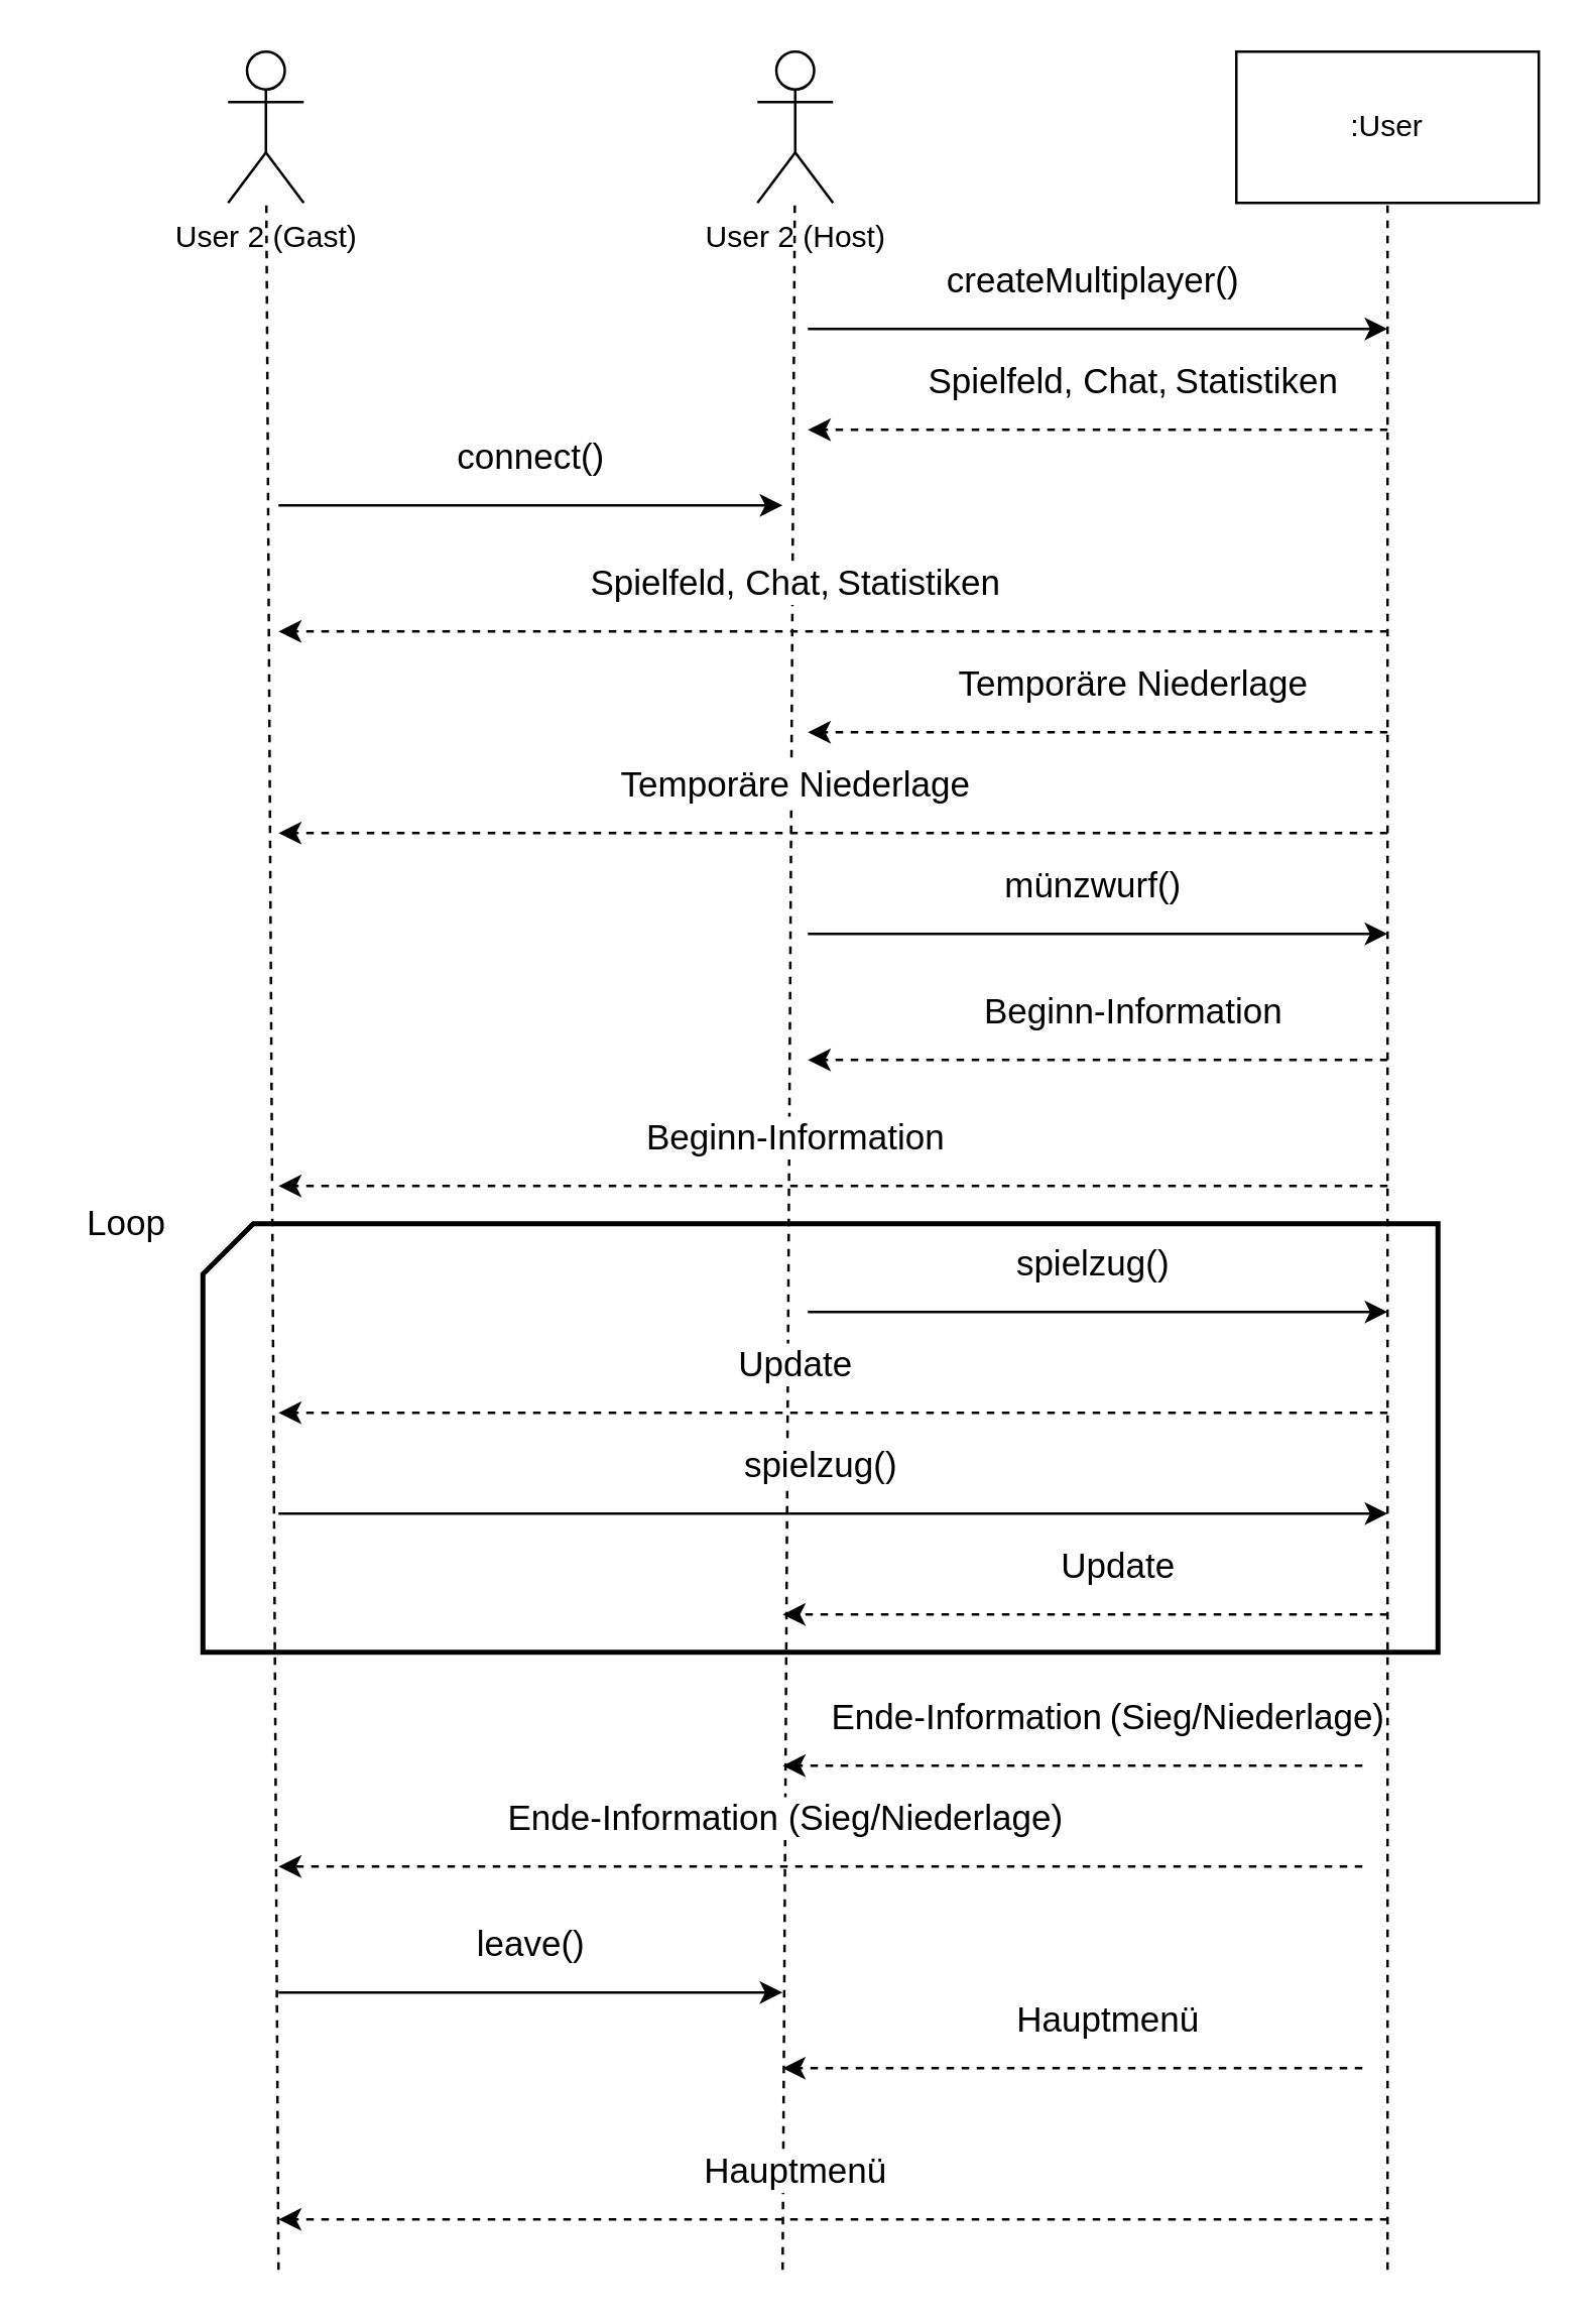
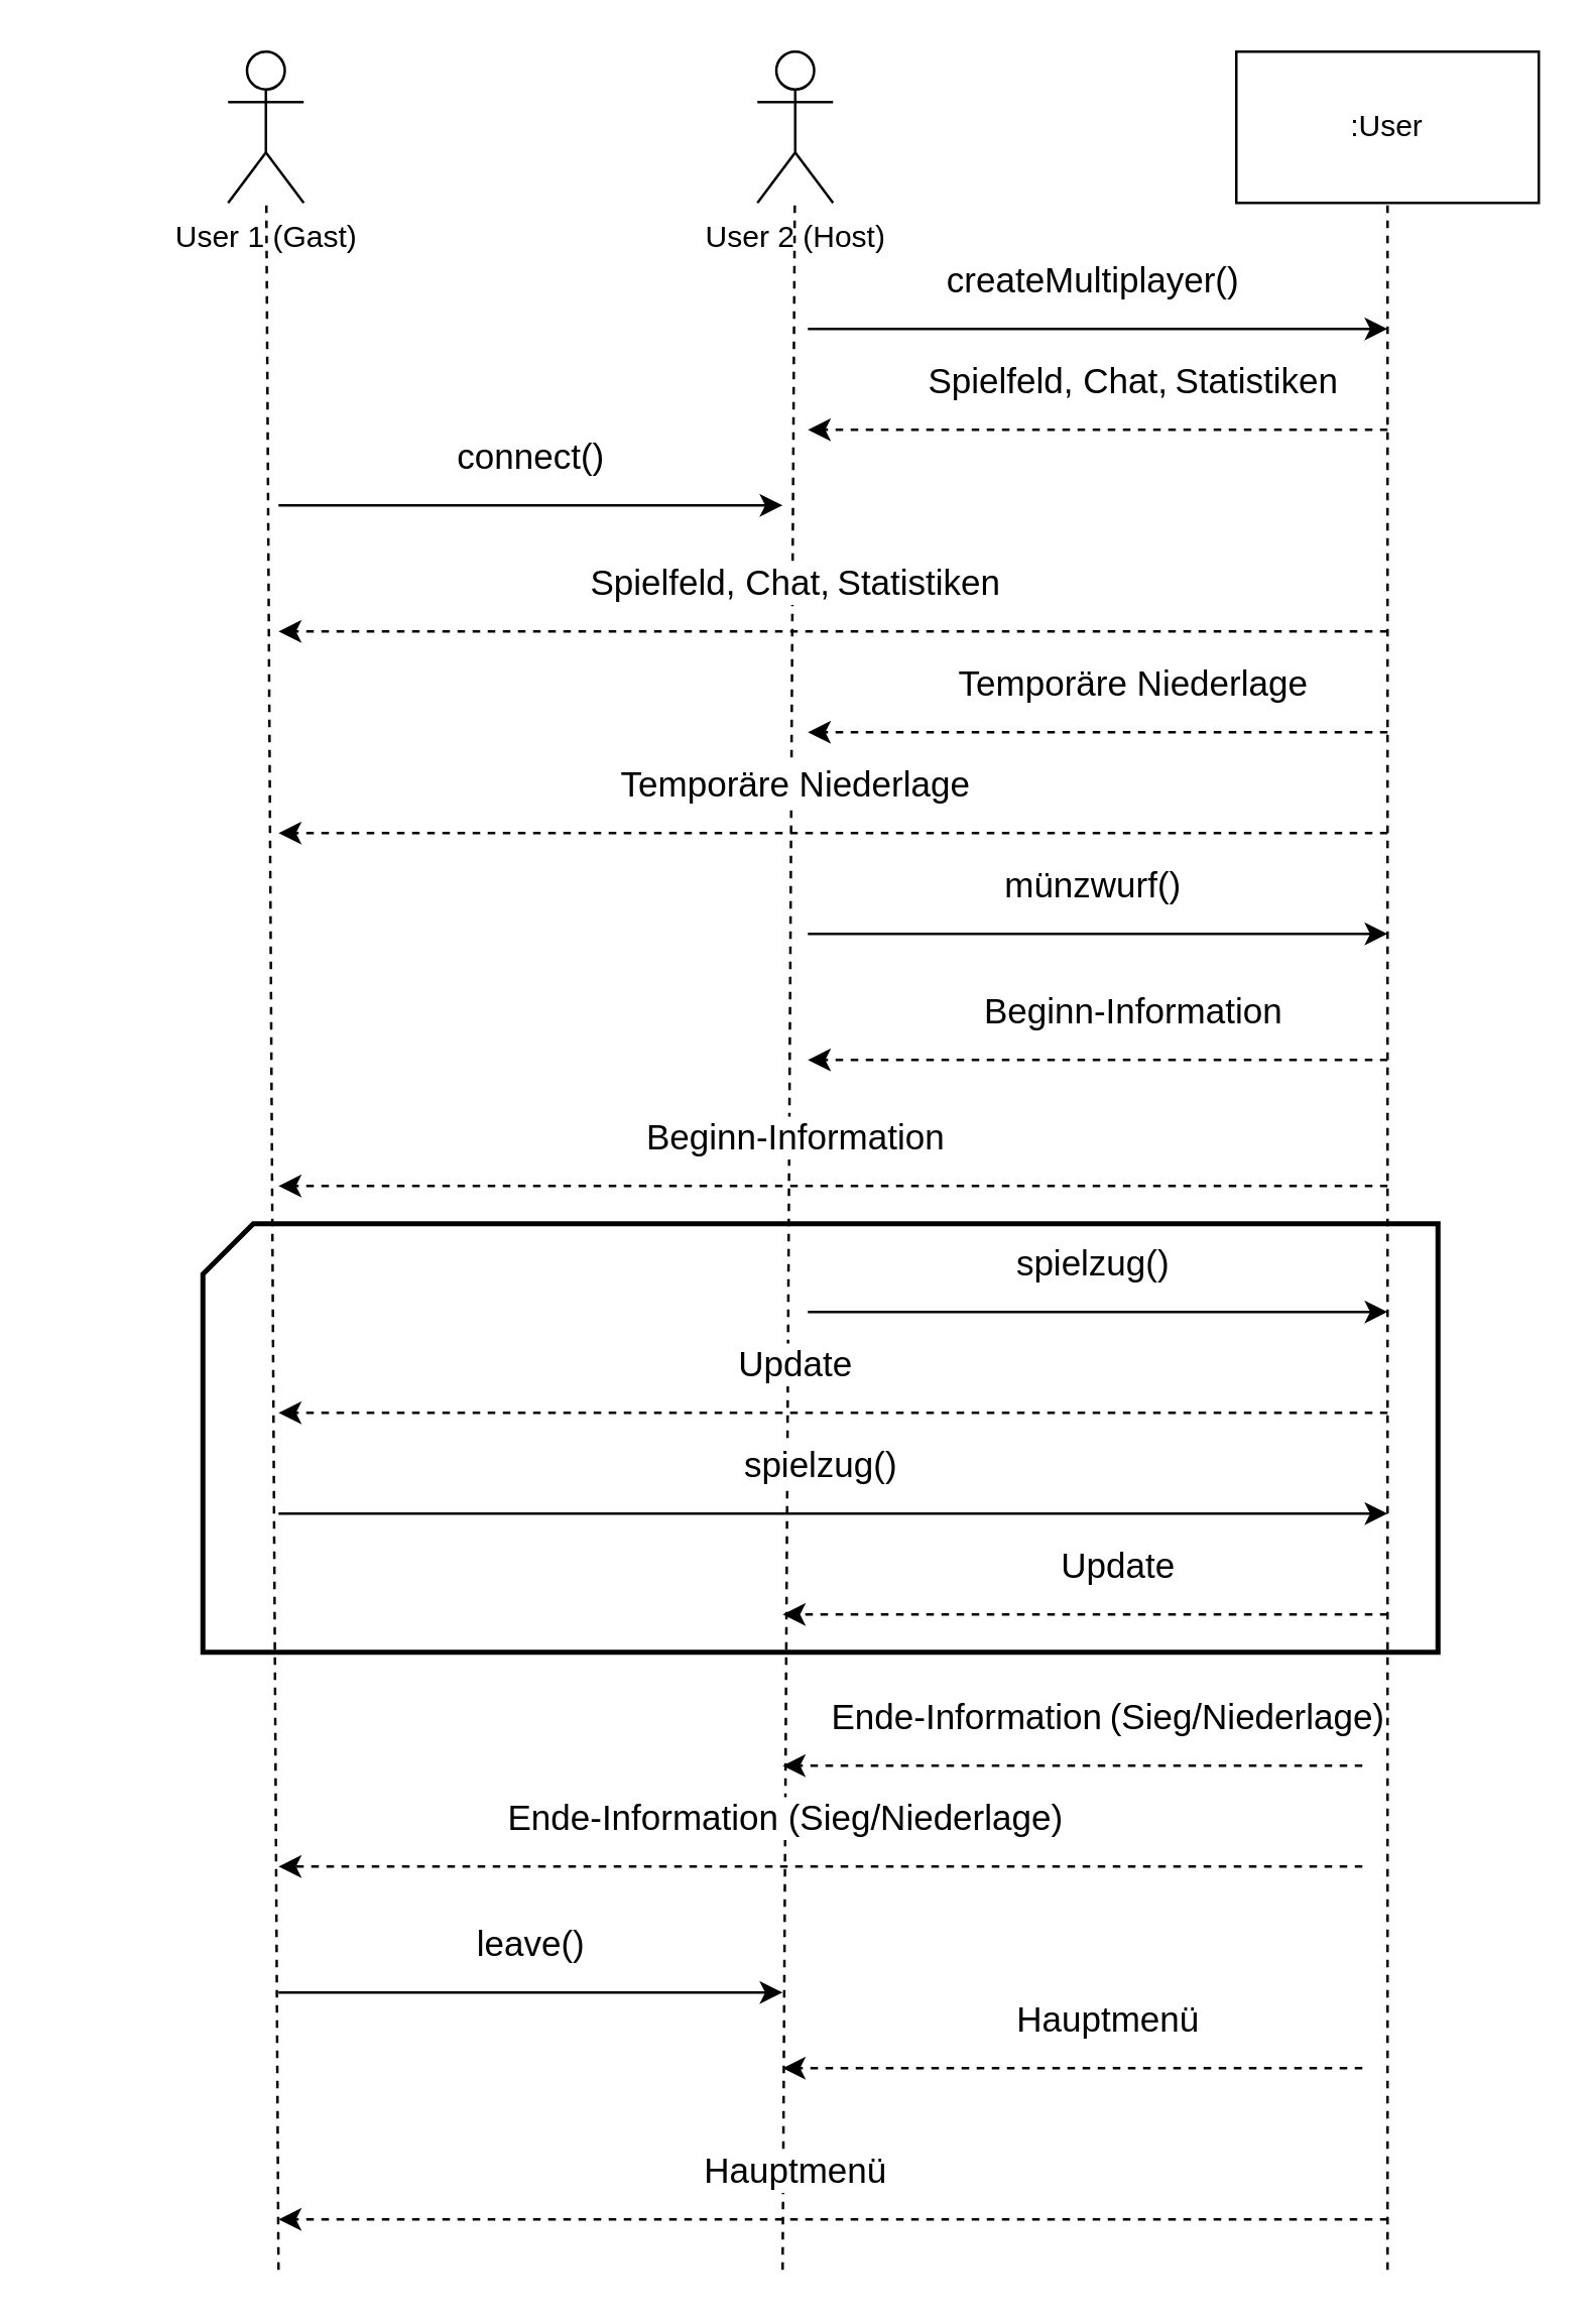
- <mxCell id="3" value="User 2 (Gast)" style="shape=umlActor;verticalLabelPosition=bottom;verticalAlign=top;html=1;outlineConnect=0;" vertex="1" parent="1"><mxGeometry x="90" y="20" width="30" height="60" as="geometry" /></mxCell>
+ <mxCell id="3" value="User 1 (Gast)" style="shape=umlActor;verticalLabelPosition=bottom;verticalAlign=top;html=1;outlineConnect=0;" vertex="1" parent="1"><mxGeometry x="90" y="20" width="30" height="60" as="geometry" /></mxCell>
- <mxCell id="35" value="&lt;font style=&quot;font-size: 14px;&quot;&gt;Loop&lt;/font&gt;" style="text;strokeColor=none;align=center;fillColor=none;html=1;verticalAlign=middle;whiteSpace=wrap;rounded=0;" vertex="1" parent="1"><mxGeometry x="20" y="470" width="60" height="30" as="geometry" /></mxCell>
